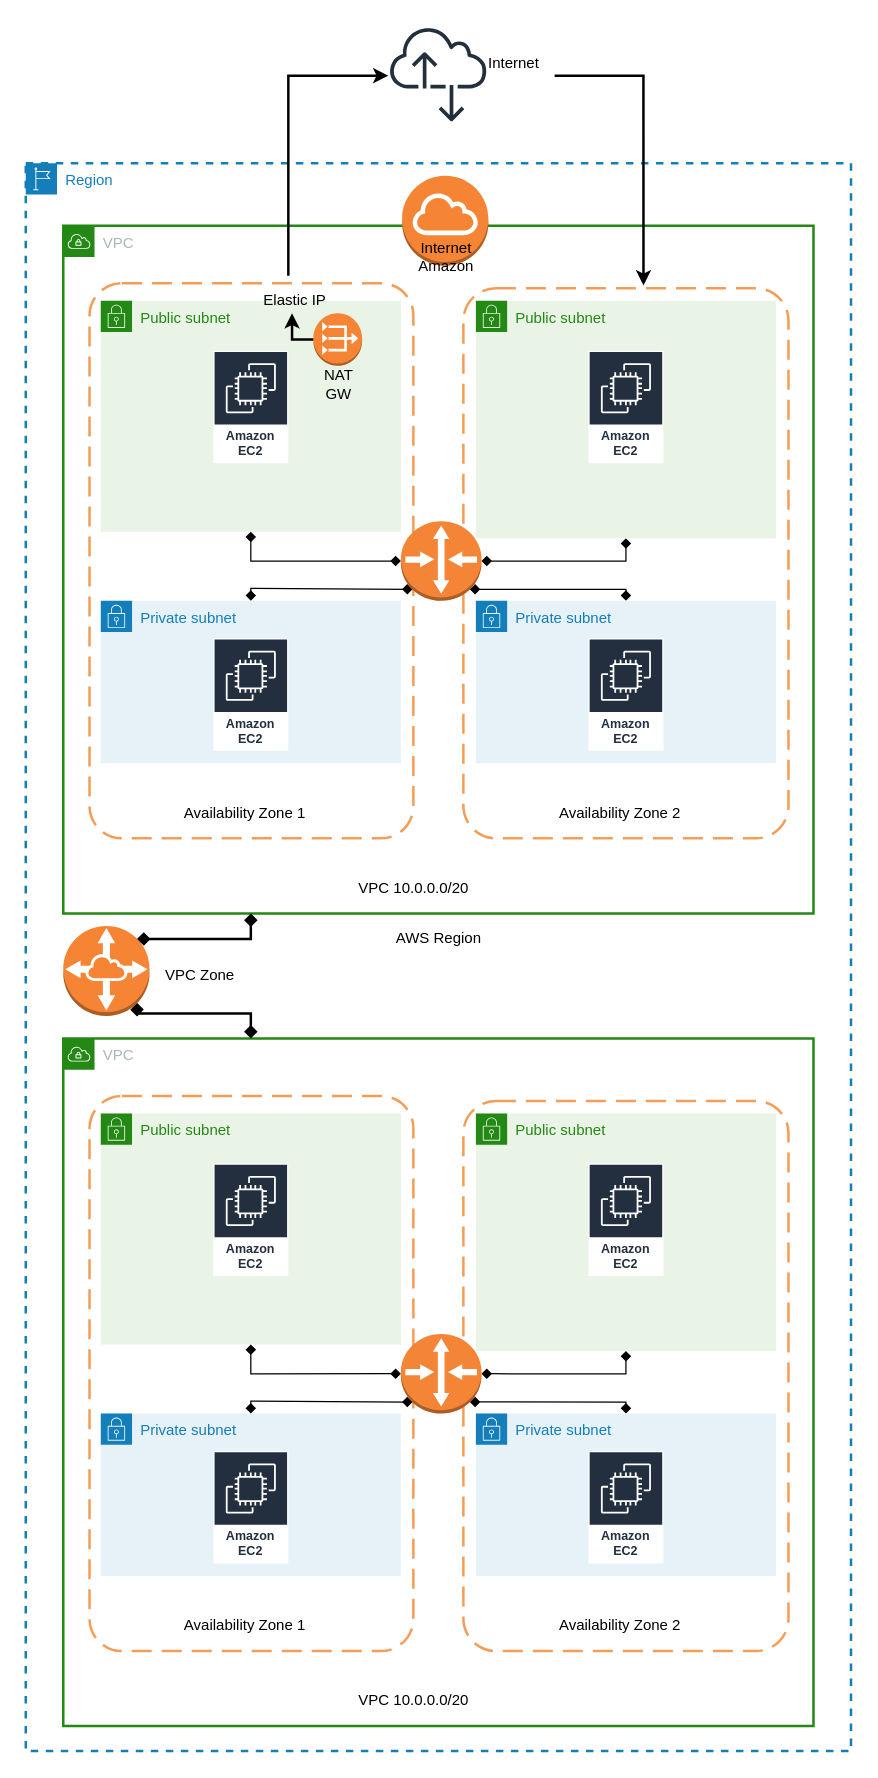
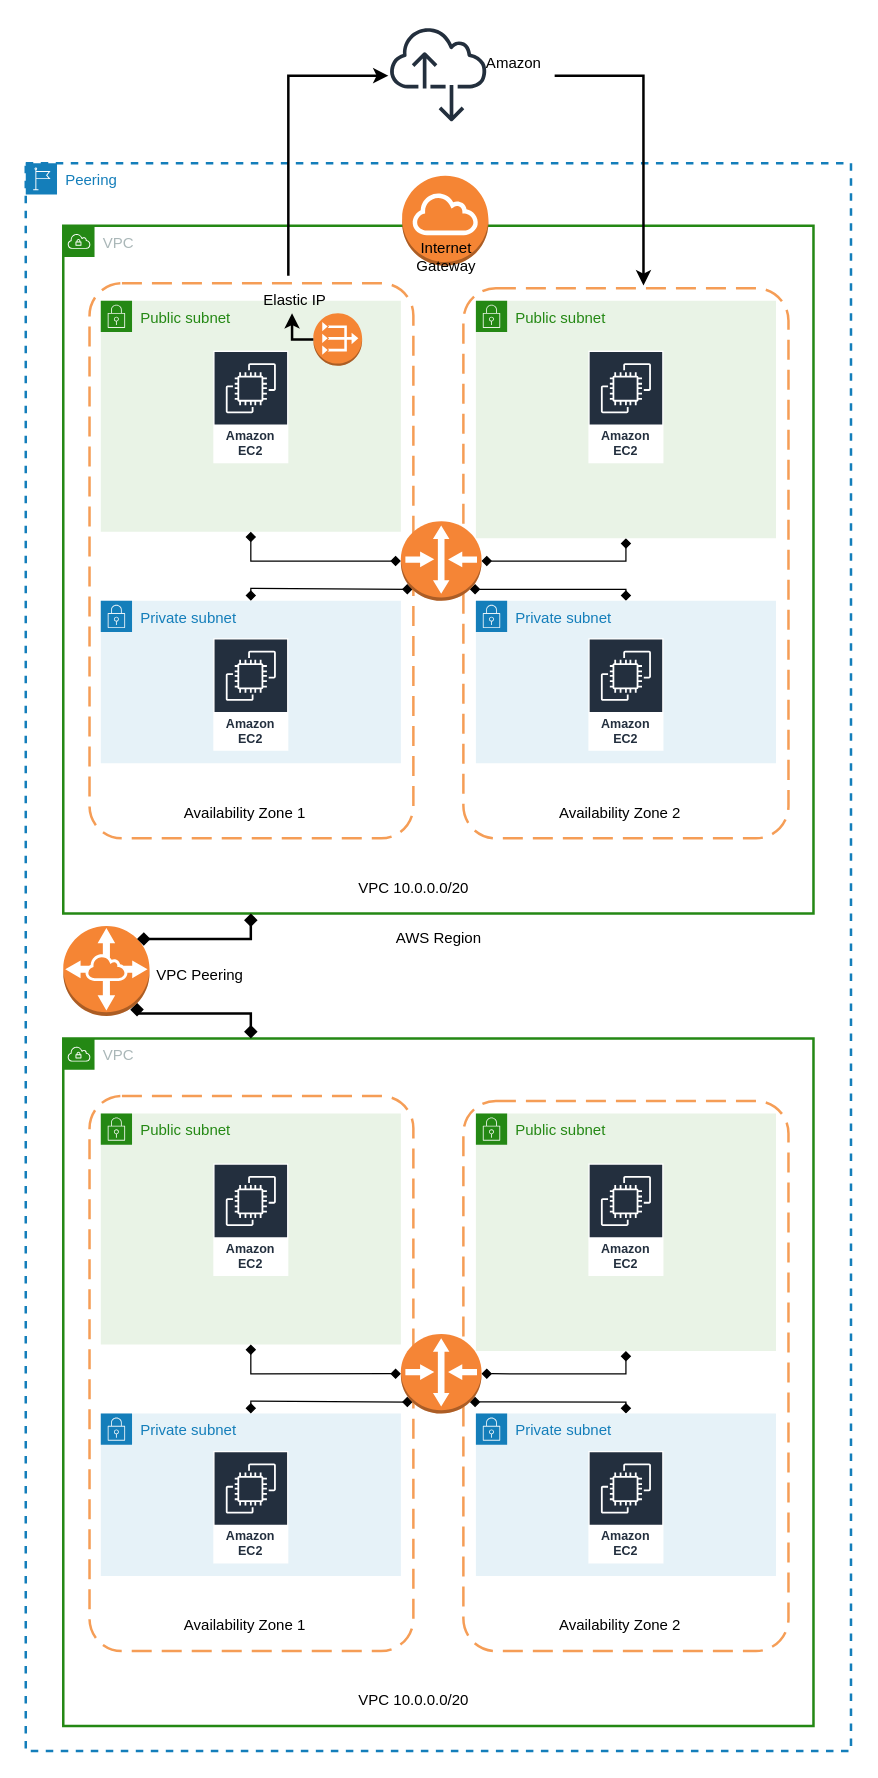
- <mxCell id="53" value="Internet" style="text;html=1;align=center;verticalAlign=middle;resizable=0;points=[];autosize=1;strokeColor=none;fillColor=none;" vertex="1" parent="1"><mxGeometry x="380" y="40" width="60" height="20" as="geometry" /></mxCell>
+ <mxCell id="53" value="Amazon" style="text;html=1;align=center;verticalAlign=middle;resizable=0;points=[];autosize=1;strokeColor=none;fillColor=none;" vertex="1" parent="1"><mxGeometry x="380" y="40" width="60" height="20" as="geometry" /></mxCell>
- <mxCell id="25" value="Region" style="points=[[0,0],[0.25,0],[0.5,0],[0.75,0],[1,0],[1,0.25],[1,0.5],[1,0.75],[1,1],[0.75,1],[0.5,1],[0.25,1],[0,1],[0,0.75],[0,0.5],[0,0.25]];outlineConnect=0;gradientColor=none;html=1;whiteSpace=wrap;fontSize=12;fontStyle=0;container=1;pointerEvents=0;collapsible=0;recursiveResize=0;shape=mxgraph.aws4.group;grIcon=mxgraph.aws4.group_region;strokeColor=#147EBA;fillColor=none;verticalAlign=top;align=left;spacingLeft=30;fontColor=#147EBA;dashed=1;strokeWidth=2;" vertex="1" parent="1"><mxGeometry x="20" y="130" width="660" height="1270" as="geometry" /></mxCell>
+ <mxCell id="25" value="Peering" style="points=[[0,0],[0.25,0],[0.5,0],[0.75,0],[1,0],[1,0.25],[1,0.5],[1,0.75],[1,1],[0.75,1],[0.5,1],[0.25,1],[0,1],[0,0.75],[0,0.5],[0,0.25]];outlineConnect=0;gradientColor=none;html=1;whiteSpace=wrap;fontSize=12;fontStyle=0;container=1;pointerEvents=0;collapsible=0;recursiveResize=0;shape=mxgraph.aws4.group;grIcon=mxgraph.aws4.group_region;strokeColor=#147EBA;fillColor=none;verticalAlign=top;align=left;spacingLeft=30;fontColor=#147EBA;dashed=1;strokeWidth=2;" vertex="1" parent="1"><mxGeometry x="20" y="130" width="660" height="1270" as="geometry" /></mxCell>
- <mxCell id="28" value="Internet&lt;br&gt;Amazon" style="text;html=1;align=center;verticalAlign=middle;resizable=0;points=[];autosize=1;strokeColor=none;fillColor=none;" vertex="1" parent="25"><mxGeometry x="305.5" y="60" width="60" height="30" as="geometry" /></mxCell>
+ <mxCell id="28" value="Internet&lt;br&gt;Gateway" style="text;html=1;align=center;verticalAlign=middle;resizable=0;points=[];autosize=1;strokeColor=none;fillColor=none;" vertex="1" parent="25"><mxGeometry x="305.5" y="60" width="60" height="30" as="geometry" /></mxCell>
- <mxCell id="8" value="NAT&lt;br&gt;GW" style="text;html=1;align=center;verticalAlign=middle;resizable=0;points=[];autosize=1;strokeColor=none;fillColor=none;" vertex="1" parent="5"><mxGeometry x="170" y="52" width="40" height="30" as="geometry" /></mxCell>
- <mxCell id="51" value="VPC Zone" style="text;html=1;align=center;verticalAlign=middle;resizable=0;points=[];autosize=1;strokeColor=none;fillColor=none;" vertex="1" parent="25"><mxGeometry x="99" y="640" width="80" height="20" as="geometry" /></mxCell>
+ <mxCell id="51" value="VPC Peering" style="text;html=1;align=center;verticalAlign=middle;resizable=0;points=[];autosize=1;strokeColor=none;fillColor=none;" vertex="1" parent="25"><mxGeometry x="99" y="640" width="80" height="20" as="geometry" /></mxCell>
